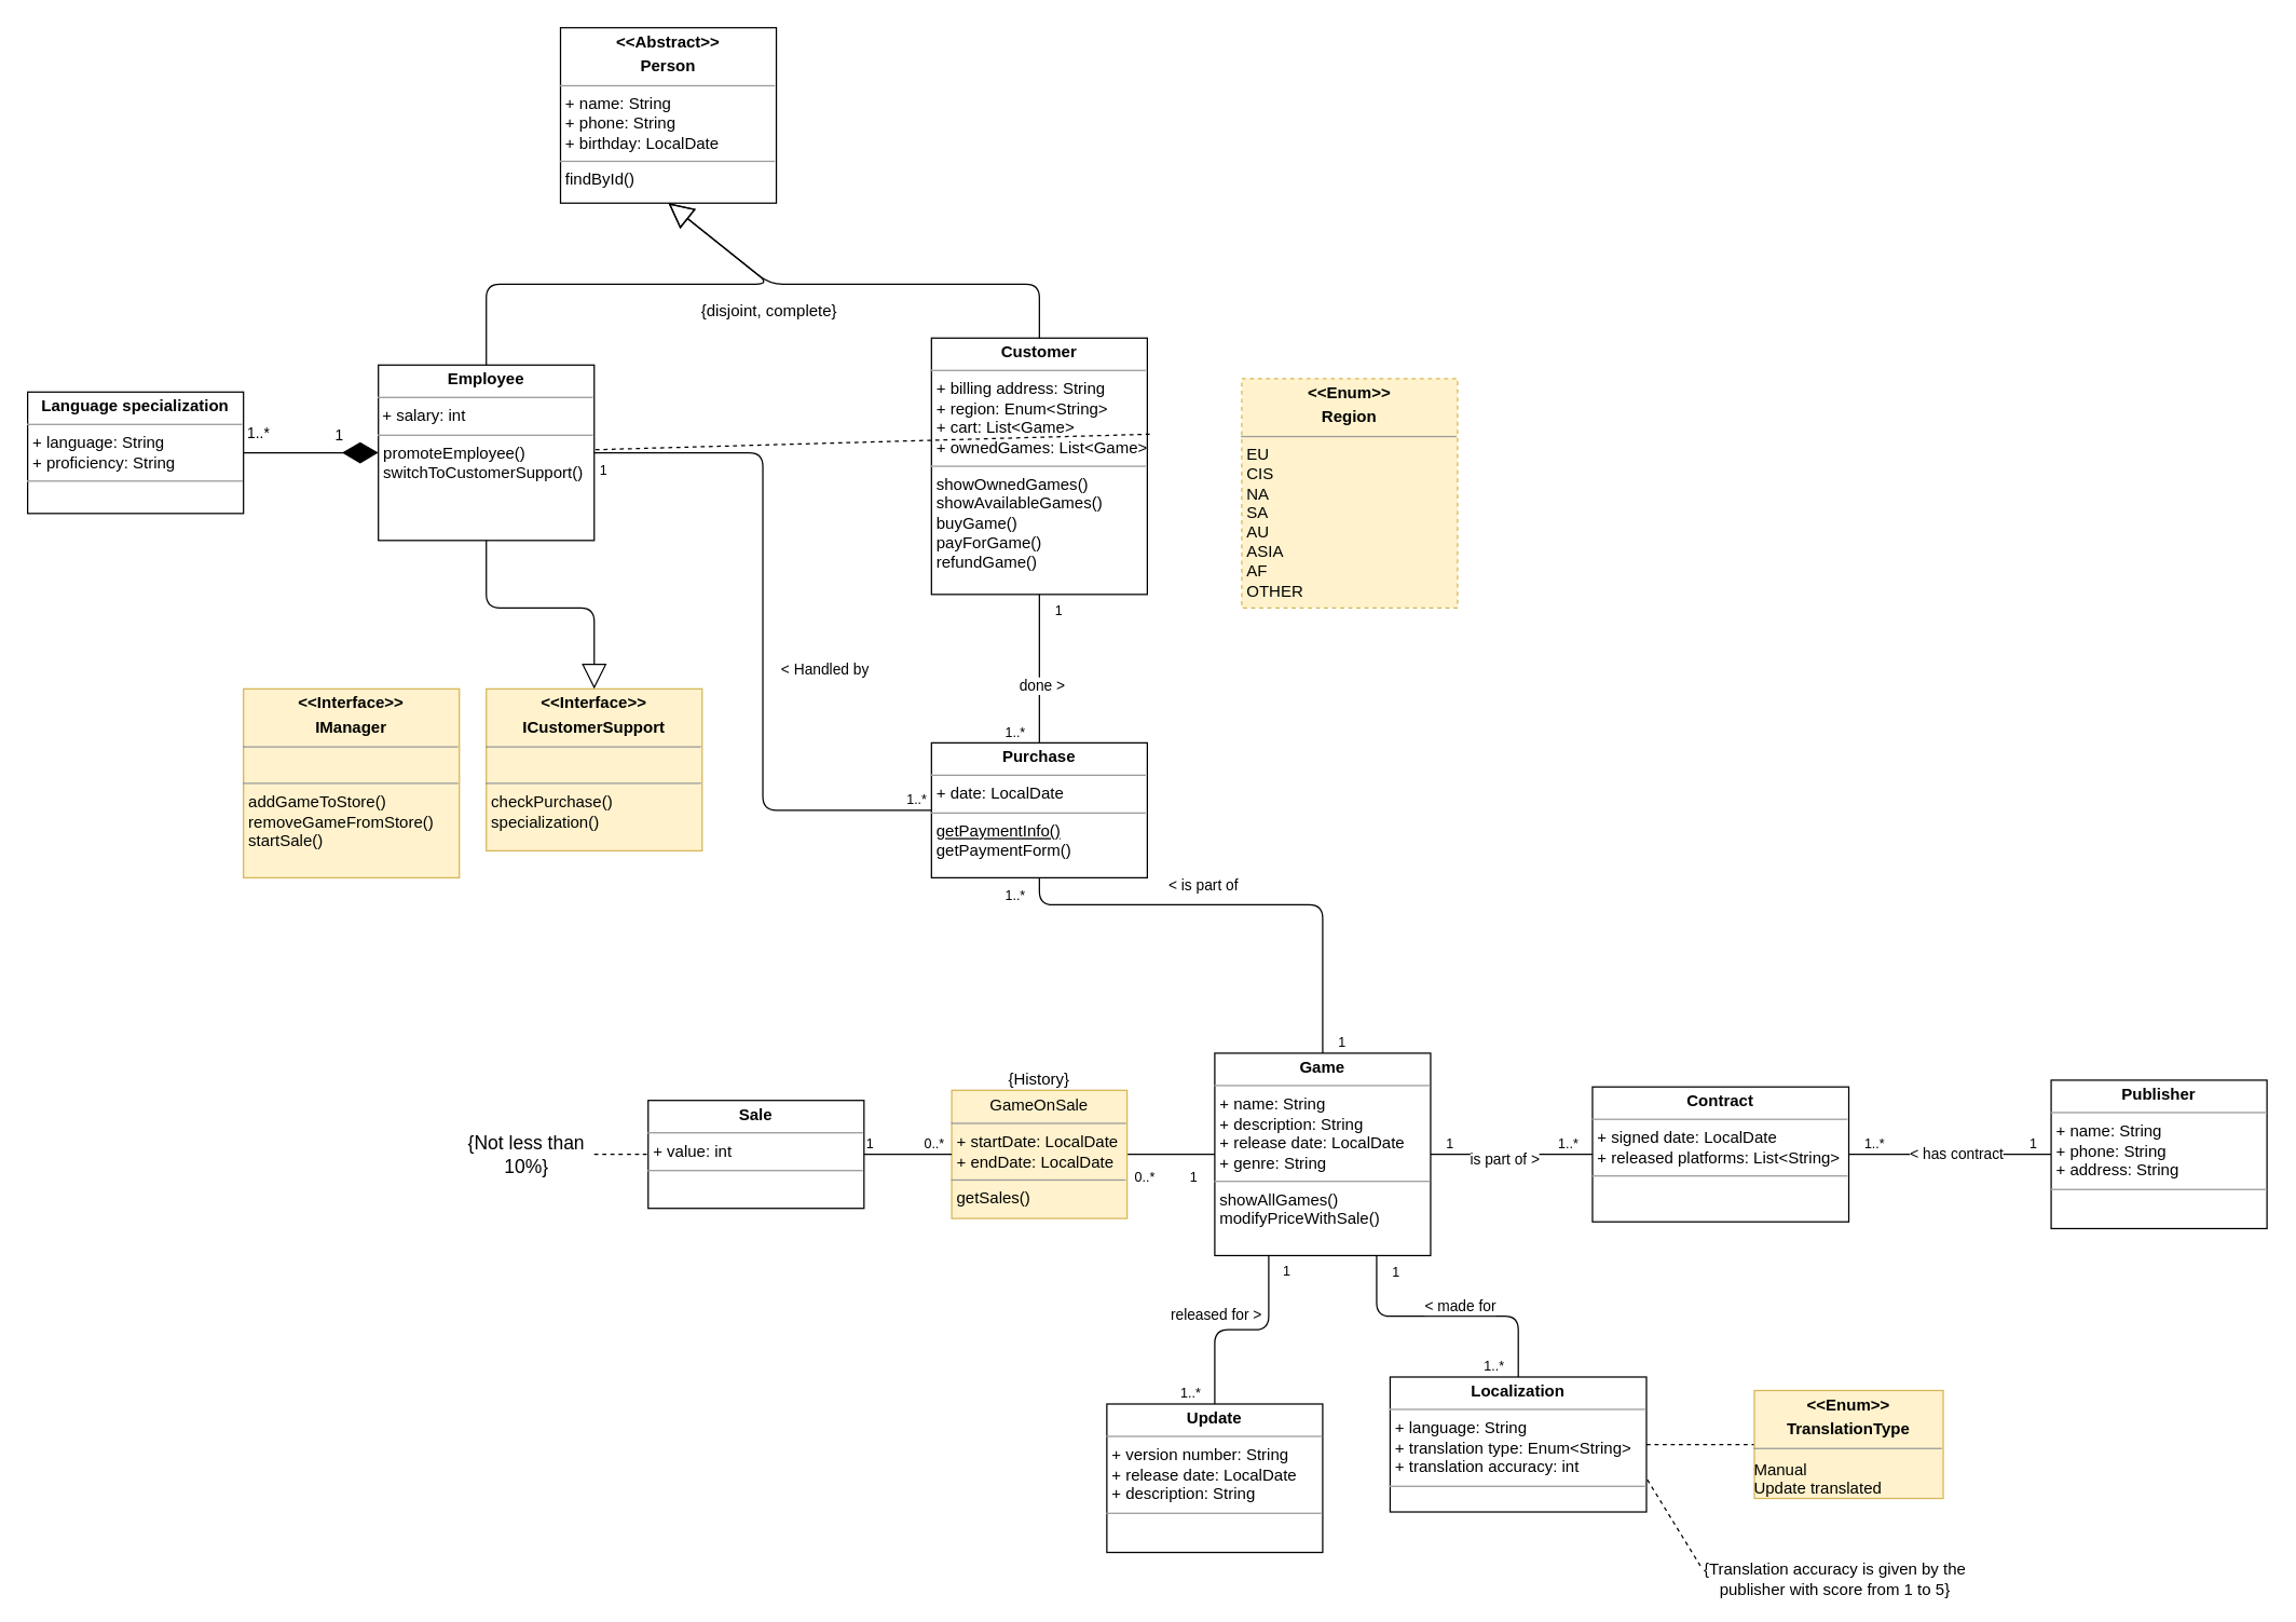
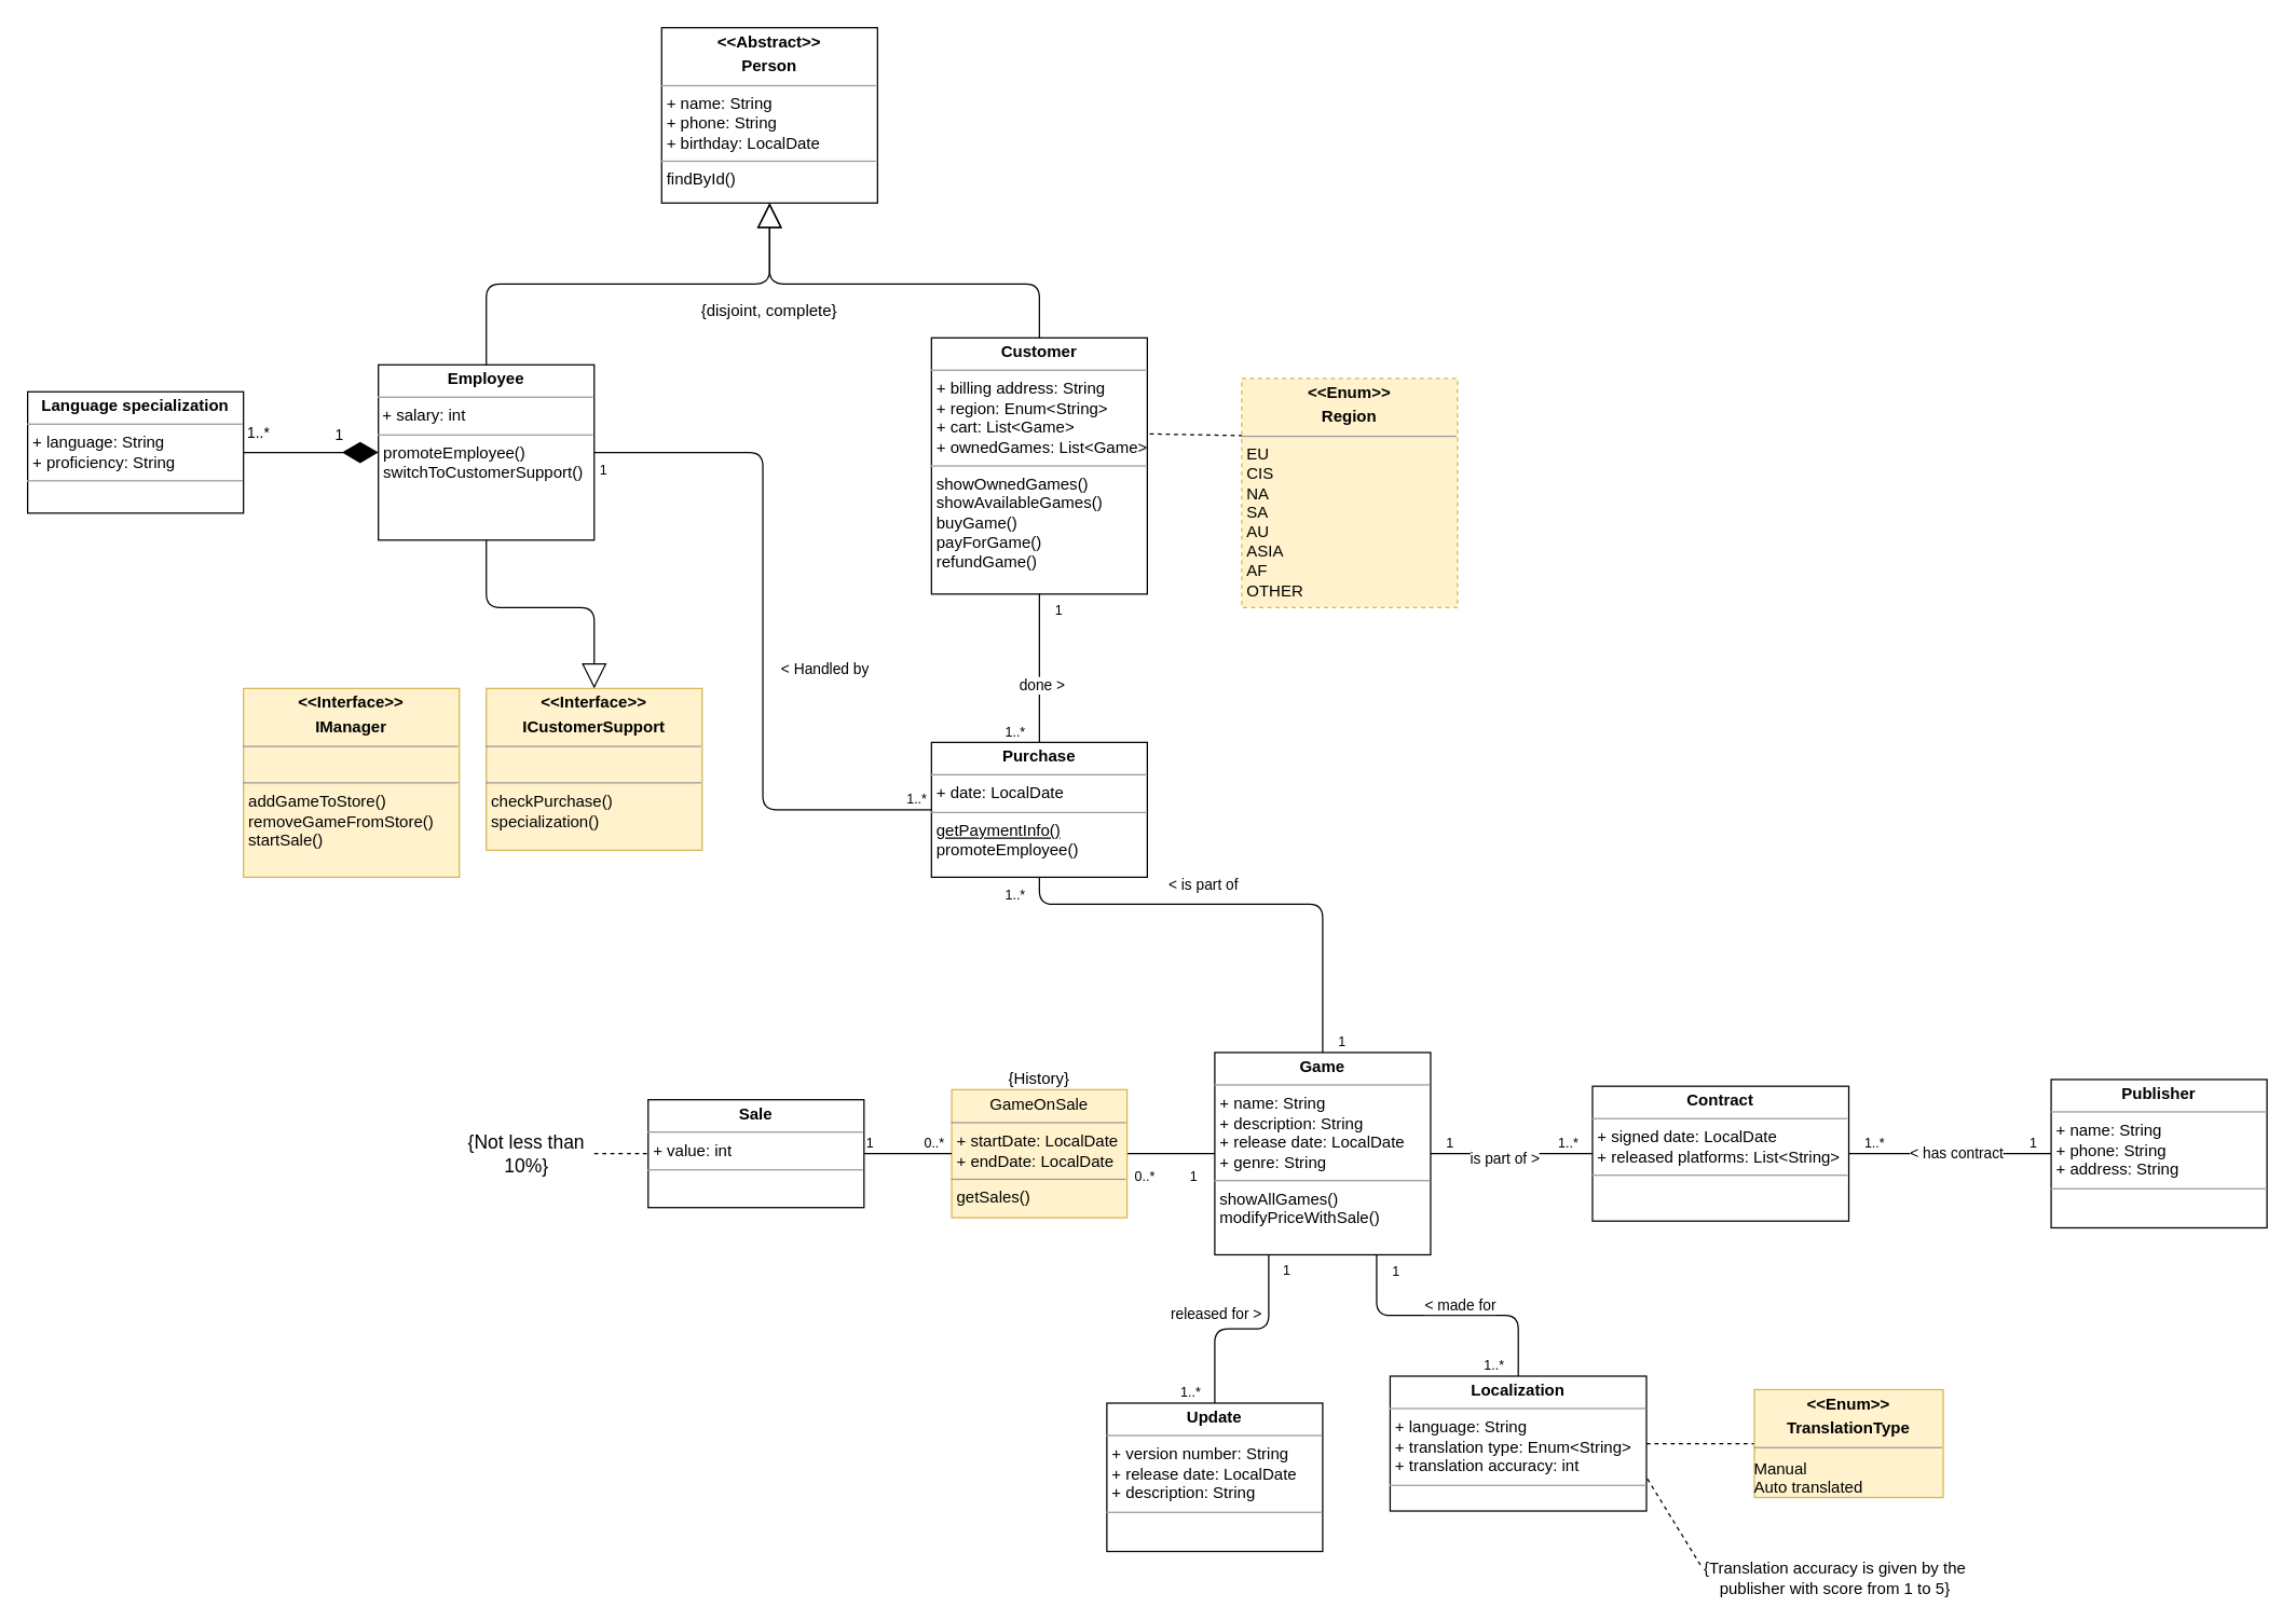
- <mxCell id="10" value="&lt;p style=&quot;margin: 0px ; margin-top: 4px ; text-align: center&quot;&gt;&lt;b&gt;&amp;lt;&amp;lt;Abstract&amp;gt;&amp;gt;&lt;/b&gt;&lt;/p&gt;&lt;p style=&quot;margin: 0px ; margin-top: 4px ; text-align: center&quot;&gt;&lt;b&gt;Person&lt;/b&gt;&lt;/p&gt;&lt;hr size=&quot;1&quot;&gt;&lt;p style=&quot;margin: 0px 0px 0px 4px&quot;&gt;+ name: String&lt;/p&gt;&lt;p style=&quot;margin: 0px 0px 0px 4px&quot;&gt;+ phone: String&lt;/p&gt;&lt;p style=&quot;margin: 0px 0px 0px 4px&quot;&gt;+ birthday: LocalDate&lt;/p&gt;&lt;hr size=&quot;1&quot;&gt;&lt;p style=&quot;margin: 0px ; margin-left: 4px&quot;&gt;findById()&lt;/p&gt;" style="verticalAlign=top;align=left;overflow=fill;fontSize=12;fontFamily=Helvetica;html=1;" parent="1" vertex="1"><mxGeometry x="415" y="20" width="160" height="130" as="geometry" /></mxCell>
+ <mxCell id="10" value="&lt;p style=&quot;margin: 0px ; margin-top: 4px ; text-align: center&quot;&gt;&lt;b&gt;&amp;lt;&amp;lt;Abstract&amp;gt;&amp;gt;&lt;/b&gt;&lt;/p&gt;&lt;p style=&quot;margin: 0px ; margin-top: 4px ; text-align: center&quot;&gt;&lt;b&gt;Person&lt;/b&gt;&lt;/p&gt;&lt;hr size=&quot;1&quot;&gt;&lt;p style=&quot;margin: 0px 0px 0px 4px&quot;&gt;+ name: String&lt;/p&gt;&lt;p style=&quot;margin: 0px 0px 0px 4px&quot;&gt;+ phone: String&lt;/p&gt;&lt;p style=&quot;margin: 0px 0px 0px 4px&quot;&gt;+ birthday: LocalDate&lt;/p&gt;&lt;hr size=&quot;1&quot;&gt;&lt;p style=&quot;margin: 0px ; margin-left: 4px&quot;&gt;findById()&lt;/p&gt;" style="verticalAlign=top;align=left;overflow=fill;fontSize=12;fontFamily=Helvetica;html=1;" parent="1" vertex="1"><mxGeometry x="490" y="20" width="160" height="130" as="geometry" /></mxCell>
- <mxCell id="63" value="" style="endArrow=none;dashed=1;html=1;exitX=1.011;exitY=0.375;exitDx=0;exitDy=0;exitPerimeter=0;" parent="1" source="11" target="2" edge="1"><mxGeometry width="50" height="50" relative="1" as="geometry"><mxPoint x="870" y="360" as="sourcePoint" /><mxPoint x="930" y="360" as="targetPoint" /></mxGeometry></mxCell>
+ <mxCell id="63" value="" style="endArrow=none;dashed=1;html=1;entryX=0;entryY=0.25;entryDx=0;entryDy=0;exitX=1.011;exitY=0.375;exitDx=0;exitDy=0;exitPerimeter=0;" parent="1" source="11" target="62" edge="1"><mxGeometry width="50" height="50" relative="1" as="geometry"><mxPoint x="870" y="360" as="sourcePoint" /><mxPoint x="930" y="360" as="targetPoint" /></mxGeometry></mxCell>
- <mxCell id="12" value="&lt;p style=&quot;margin: 0px ; margin-top: 4px ; text-align: center&quot;&gt;&lt;b&gt;Purchase&lt;/b&gt;&lt;/p&gt;&lt;hr size=&quot;1&quot;&gt;&lt;p style=&quot;margin: 0px ; margin-left: 4px&quot;&gt;+ date: LocalDate&lt;/p&gt;&lt;hr size=&quot;1&quot;&gt;&lt;p style=&quot;margin: 0px ; margin-left: 4px&quot;&gt;&lt;u&gt;getPaymentInfo()&lt;/u&gt;&lt;/p&gt;&lt;p style=&quot;margin: 0px 0px 0px 4px&quot;&gt;getPaymentForm()&lt;/p&gt;" style="verticalAlign=top;align=left;overflow=fill;fontSize=12;fontFamily=Helvetica;html=1;" parent="1" vertex="1"><mxGeometry x="690" y="550" width="160" height="100" as="geometry" /></mxCell>
+ <mxCell id="12" value="&lt;p style=&quot;margin: 0px ; margin-top: 4px ; text-align: center&quot;&gt;&lt;b&gt;Purchase&lt;/b&gt;&lt;/p&gt;&lt;hr size=&quot;1&quot;&gt;&lt;p style=&quot;margin: 0px ; margin-left: 4px&quot;&gt;+ date: LocalDate&lt;/p&gt;&lt;hr size=&quot;1&quot;&gt;&lt;p style=&quot;margin: 0px ; margin-left: 4px&quot;&gt;&lt;u&gt;getPaymentInfo()&lt;/u&gt;&lt;/p&gt;&lt;p style=&quot;margin: 0px 0px 0px 4px&quot;&gt;promoteEmployee()&lt;/p&gt;" style="verticalAlign=top;align=left;overflow=fill;fontSize=12;fontFamily=Helvetica;html=1;" parent="1" vertex="1"><mxGeometry x="690" y="550" width="160" height="100" as="geometry" /></mxCell>
- <mxCell id="57" value="&lt;p style=&quot;margin: 0px ; margin-top: 4px ; text-align: center&quot;&gt;&lt;b&gt;&amp;lt;&amp;lt;Enum&amp;gt;&amp;gt;&lt;/b&gt;&lt;/p&gt;&lt;p style=&quot;margin: 0px ; margin-top: 4px ; text-align: center&quot;&gt;&lt;b&gt;TranslationType&lt;/b&gt;&lt;/p&gt;&lt;hr size=&quot;1&quot;&gt;&lt;div style=&quot;height: 2px&quot;&gt;&lt;/div&gt;Manual&lt;br&gt;Update translated" style="verticalAlign=top;align=left;overflow=fill;fontSize=12;fontFamily=Helvetica;html=1;fillColor=#fff2cc;strokeColor=#d6b656;" parent="1" vertex="1"><mxGeometry x="1300" y="1030" width="140" height="80" as="geometry" /></mxCell>
+ <mxCell id="57" value="&lt;p style=&quot;margin: 0px ; margin-top: 4px ; text-align: center&quot;&gt;&lt;b&gt;&amp;lt;&amp;lt;Enum&amp;gt;&amp;gt;&lt;/b&gt;&lt;/p&gt;&lt;p style=&quot;margin: 0px ; margin-top: 4px ; text-align: center&quot;&gt;&lt;b&gt;TranslationType&lt;/b&gt;&lt;/p&gt;&lt;hr size=&quot;1&quot;&gt;&lt;div style=&quot;height: 2px&quot;&gt;&lt;/div&gt;Manual&lt;br&gt;Auto translated" style="verticalAlign=top;align=left;overflow=fill;fontSize=12;fontFamily=Helvetica;html=1;fillColor=#fff2cc;strokeColor=#d6b656;" parent="1" vertex="1"><mxGeometry x="1300" y="1030" width="140" height="80" as="geometry" /></mxCell>
